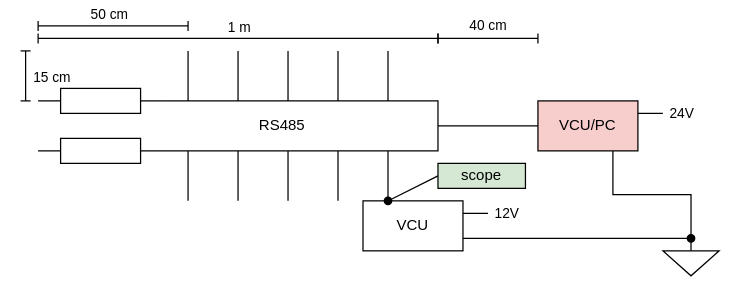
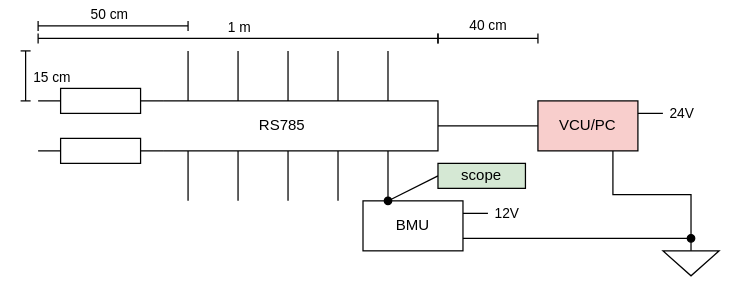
- <mxCell id="20" value="RS485" style="text;html=1;align=center;verticalAlign=middle;resizable=0;points=[];autosize=1;strokeColor=none;fillColor=none;" vertex="1" parent="1"><mxGeometry x="195" y="85" width="60" height="30" as="geometry" /></mxCell>
+ <mxCell id="20" value="RS785" style="text;html=1;align=center;verticalAlign=middle;resizable=0;points=[];autosize=1;strokeColor=none;fillColor=none;" vertex="1" parent="1"><mxGeometry x="195" y="85" width="60" height="30" as="geometry" /></mxCell>
- <mxCell id="18" value="VCU" style="rounded=0;whiteSpace=wrap;html=1;" vertex="1" parent="1"><mxGeometry x="290" y="160" width="80" height="40" as="geometry" /></mxCell>
+ <mxCell id="18" value="BMU" style="rounded=0;whiteSpace=wrap;html=1;" vertex="1" parent="1"><mxGeometry x="290" y="160" width="80" height="40" as="geometry" /></mxCell>
